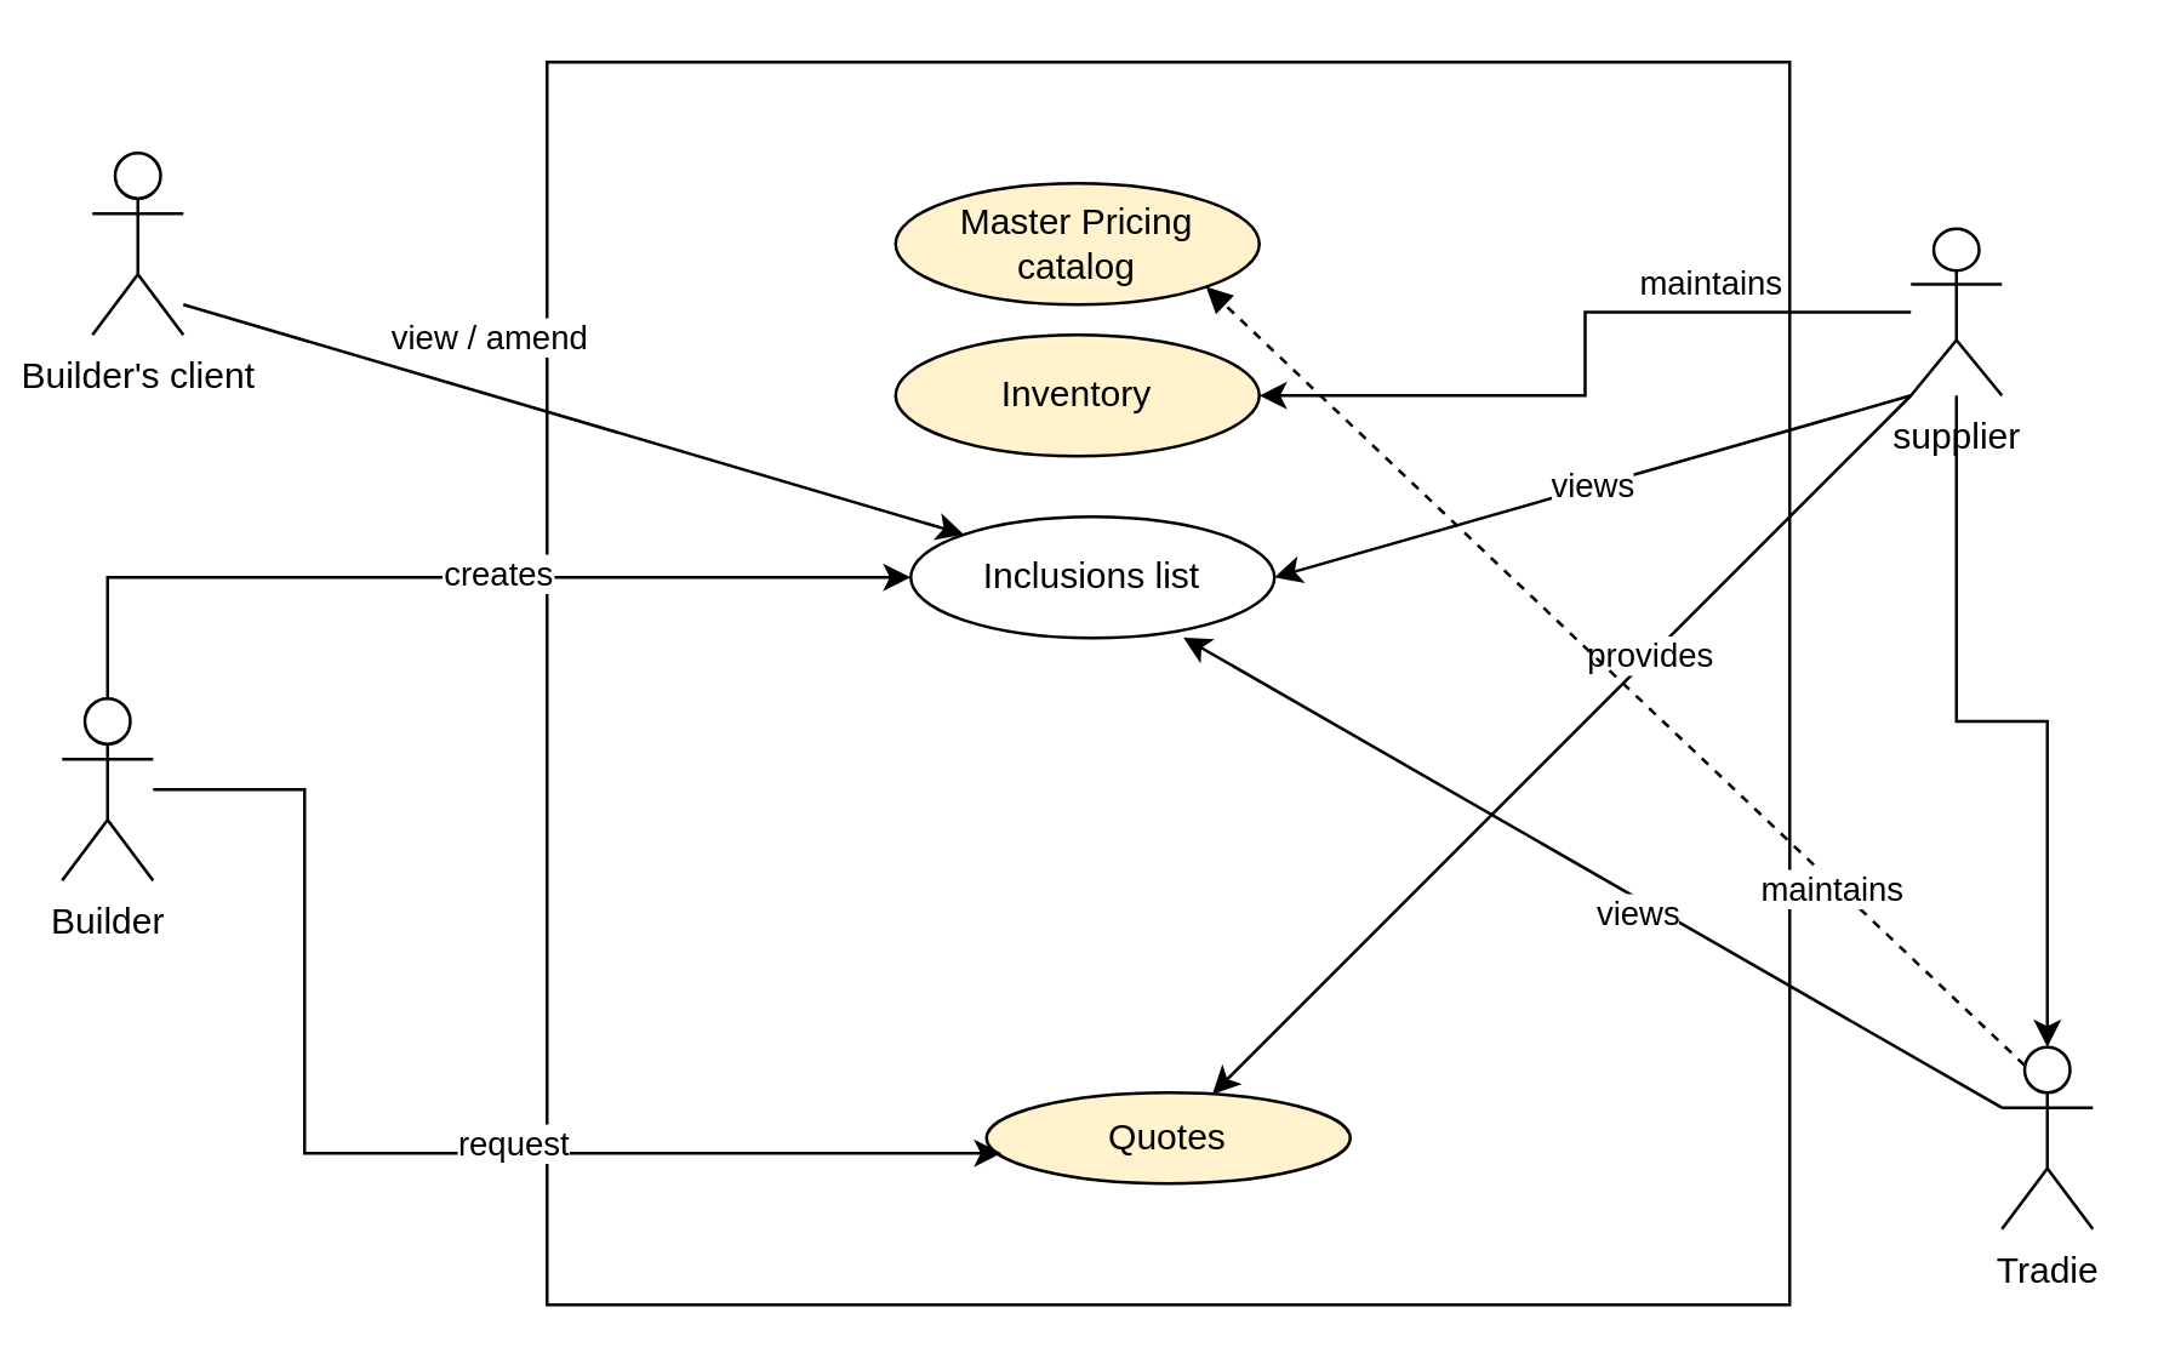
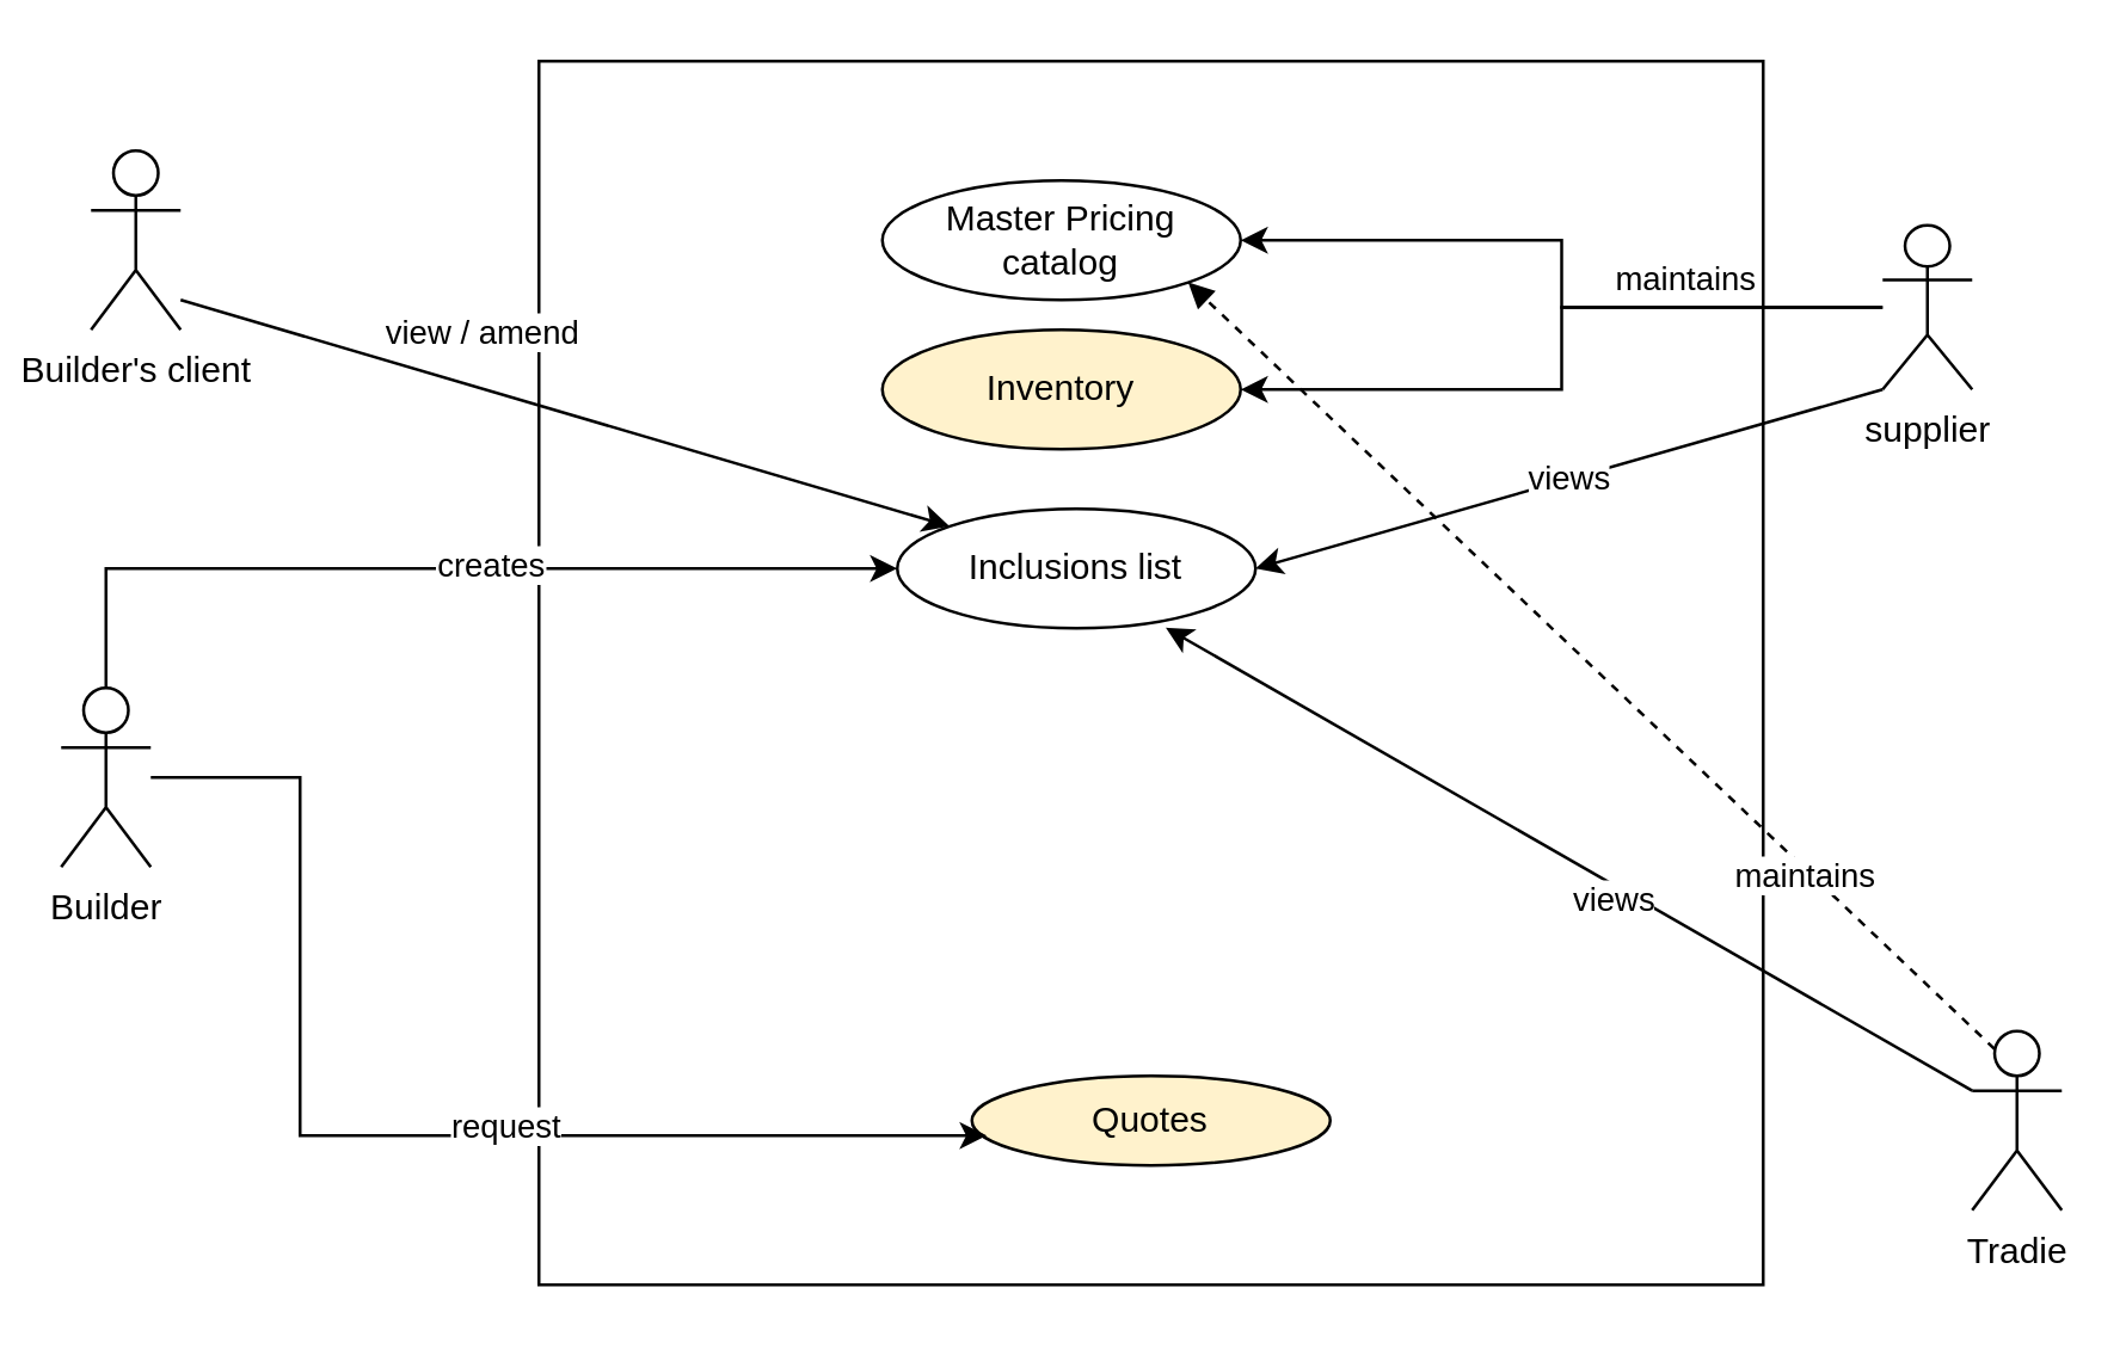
- <mxCell id="9" value="Master Pricing catalog" style="ellipse;whiteSpace=wrap;html=1;fillColor=#fff2cc;" vertex="1" parent="1"><mxGeometry x="295" y="60" width="120" height="40" as="geometry" /></mxCell>
+ <mxCell id="9" value="Master Pricing catalog" style="ellipse;whiteSpace=wrap;html=1;" vertex="1" parent="1"><mxGeometry x="295" y="60" width="120" height="40" as="geometry" /></mxCell>
- <mxCell id="14" style="edgeStyle=orthogonalEdgeStyle;rounded=0;orthogonalLoop=1;jettySize=auto;html=1;" edge="1" parent="1" source="17" target="4"><mxGeometry relative="1" as="geometry" /></mxCell>
+ <mxCell id="14" style="edgeStyle=orthogonalEdgeStyle;rounded=0;orthogonalLoop=1;jettySize=auto;html=1;entryX=1;entryY=0.5;entryDx=0;entryDy=0;" edge="1" parent="1" source="17" target="9"><mxGeometry relative="1" as="geometry" /></mxCell>
- <mxCell id="18" value="" style="endArrow=classic;html=1;rounded=0;exitX=0;exitY=1;exitDx=0;exitDy=0;exitPerimeter=0;" edge="1" parent="1" source="17" target="7"><mxGeometry width="50" height="50" relative="1" as="geometry"><mxPoint x="470" y="360" as="sourcePoint" /><mxPoint x="520" y="310" as="targetPoint" /></mxGeometry></mxCell>
- <mxCell id="19" value="provides" style="edgeLabel;html=1;align=center;verticalAlign=middle;resizable=0;points=[];" vertex="1" connectable="0" parent="18"><mxGeometry x="-0.249" y="-1" relative="1" as="geometry"><mxPoint as="offset" /></mxGeometry></mxCell>
